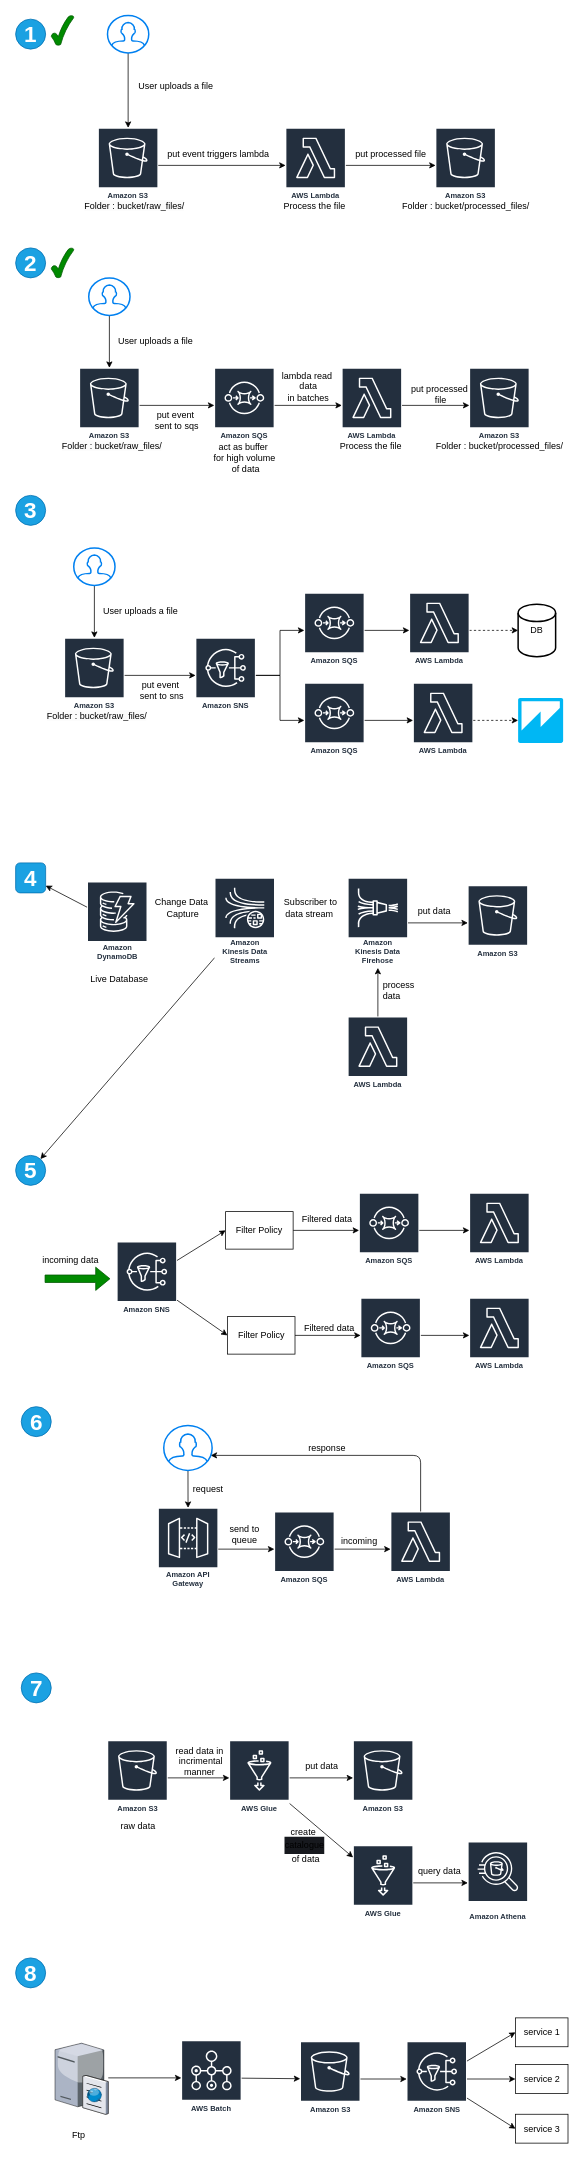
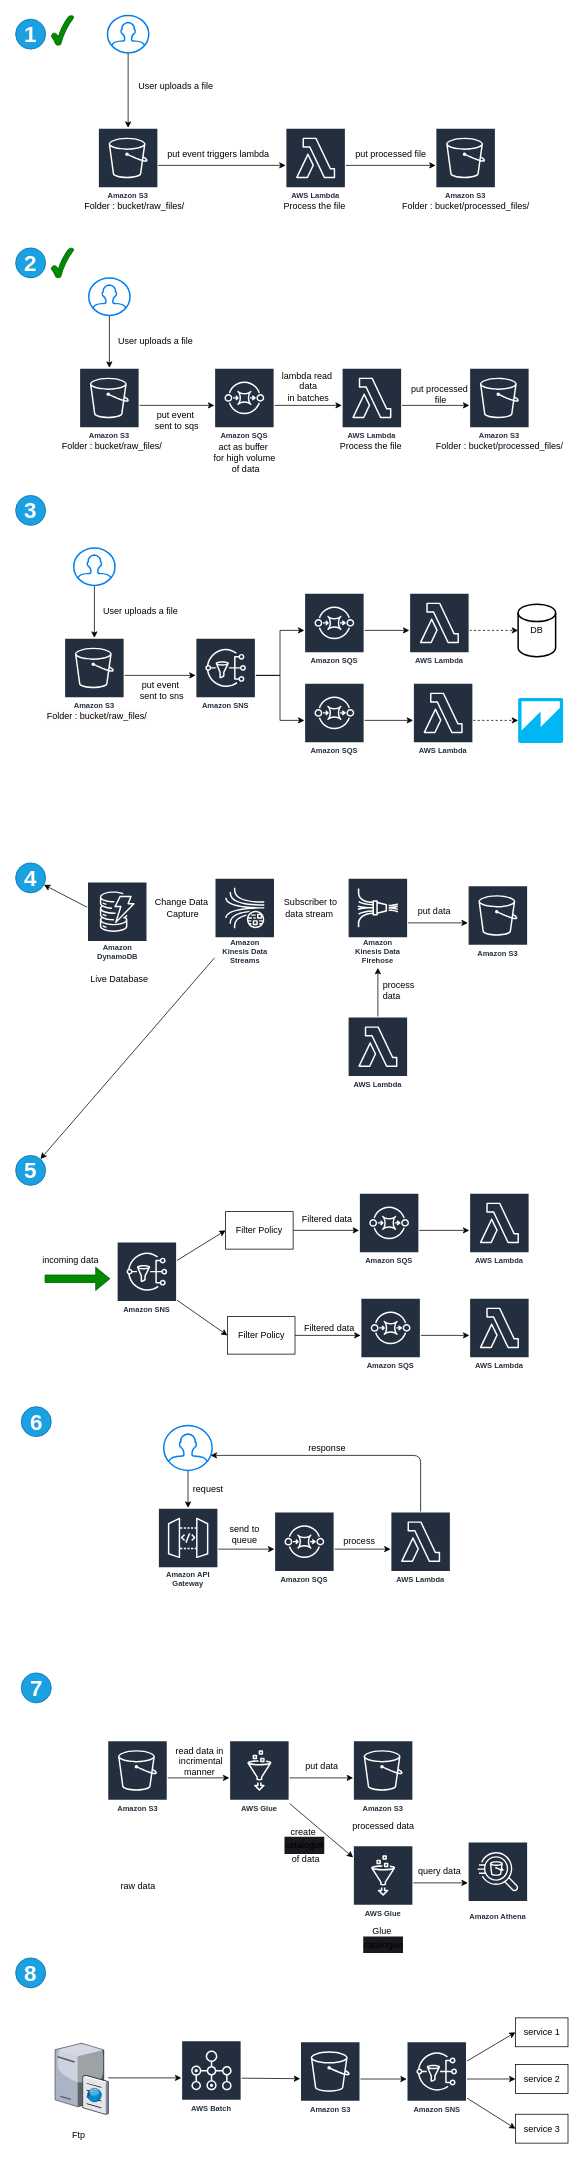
- <mxCell id="57" value="&lt;font style=&quot;font-size: 30px;&quot;&gt;&lt;b&gt;4&lt;/b&gt;&lt;/font&gt;" style="whiteSpace=wrap;html=1;aspect=fixed;fillColor=#1ba1e2;strokeColor=#006EAF;fontColor=#ffffff;rounded=1;" vertex="1" parent="1"><mxGeometry x="20" y="1150" width="40" height="40" as="geometry" /></mxCell>
+ <mxCell id="57" value="&lt;font style=&quot;font-size: 30px;&quot;&gt;&lt;b&gt;4&lt;/b&gt;&lt;/font&gt;" style="ellipse;whiteSpace=wrap;html=1;aspect=fixed;fillColor=#1ba1e2;strokeColor=#006EAF;fontColor=#ffffff;" vertex="1" parent="1"><mxGeometry x="20" y="1150" width="40" height="40" as="geometry" /></mxCell>
- <mxCell id="115" value="incoming" style="text;html=1;align=center;verticalAlign=middle;resizable=0;points=[];autosize=1;strokeColor=none;fillColor=none;fontSize=12;" vertex="1" parent="1"><mxGeometry x="443" y="2040" width="70" height="30" as="geometry" /></mxCell>
+ <mxCell id="115" value="process" style="text;html=1;align=center;verticalAlign=middle;resizable=0;points=[];autosize=1;strokeColor=none;fillColor=none;fontSize=12;" vertex="1" parent="1"><mxGeometry x="443" y="2040" width="70" height="30" as="geometry" /></mxCell>
- <mxCell id="112" value="raw data" style="text;html=1;align=center;verticalAlign=middle;resizable=0;points=[];autosize=1;strokeColor=none;fillColor=none;fontSize=12;" vertex="1" parent="1"><mxGeometry x="147.5" y="2420" width="70" height="30" as="geometry" /></mxCell>
+ <mxCell id="112" value="raw data" style="text;html=1;align=center;verticalAlign=middle;resizable=0;points=[];autosize=1;strokeColor=none;fillColor=none;fontSize=12;" vertex="1" parent="1"><mxGeometry x="147.5" y="2500" width="70" height="30" as="geometry" /></mxCell>
+ <mxCell id="111" value="processed data" style="text;html=1;align=center;verticalAlign=middle;resizable=0;points=[];autosize=1;strokeColor=none;fillColor=none;fontSize=12;" vertex="1" parent="1"><mxGeometry x="455" y="2420" width="110" height="30" as="geometry" /></mxCell>
+ <mxCell id="110" value="&lt;font style=&quot;font-size: 12px;&quot;&gt;Glue&amp;nbsp;&lt;/font&gt;&lt;h5 style=&quot;box-sizing: inherit; color: var(--color-text-primary); line-height: 1.4rem; margin-bottom: 0px; margin-top: 0px; font-family: var(--brand-font); display: flex; flex-direction: row; gap: 6px; align-items: center; text-align: start; background-color: rgb(23, 25, 30);&quot; class=&quot;desktop-heading-h3 mb-0 t-primary svelte-1n6dlnx&quot;&gt;&lt;span style=&quot;font-weight: normal; font-size: 12px;&quot;&gt;&lt;font style=&quot;font-size: 12px;&quot;&gt;catalogue&lt;/font&gt;&lt;/span&gt;&lt;/h5&gt;" style="text;html=1;align=center;verticalAlign=middle;resizable=0;points=[];autosize=1;strokeColor=none;fillColor=none;fontSize=12;" vertex="1" parent="1"><mxGeometry x="470" y="2560" width="80" height="50" as="geometry" /></mxCell>
